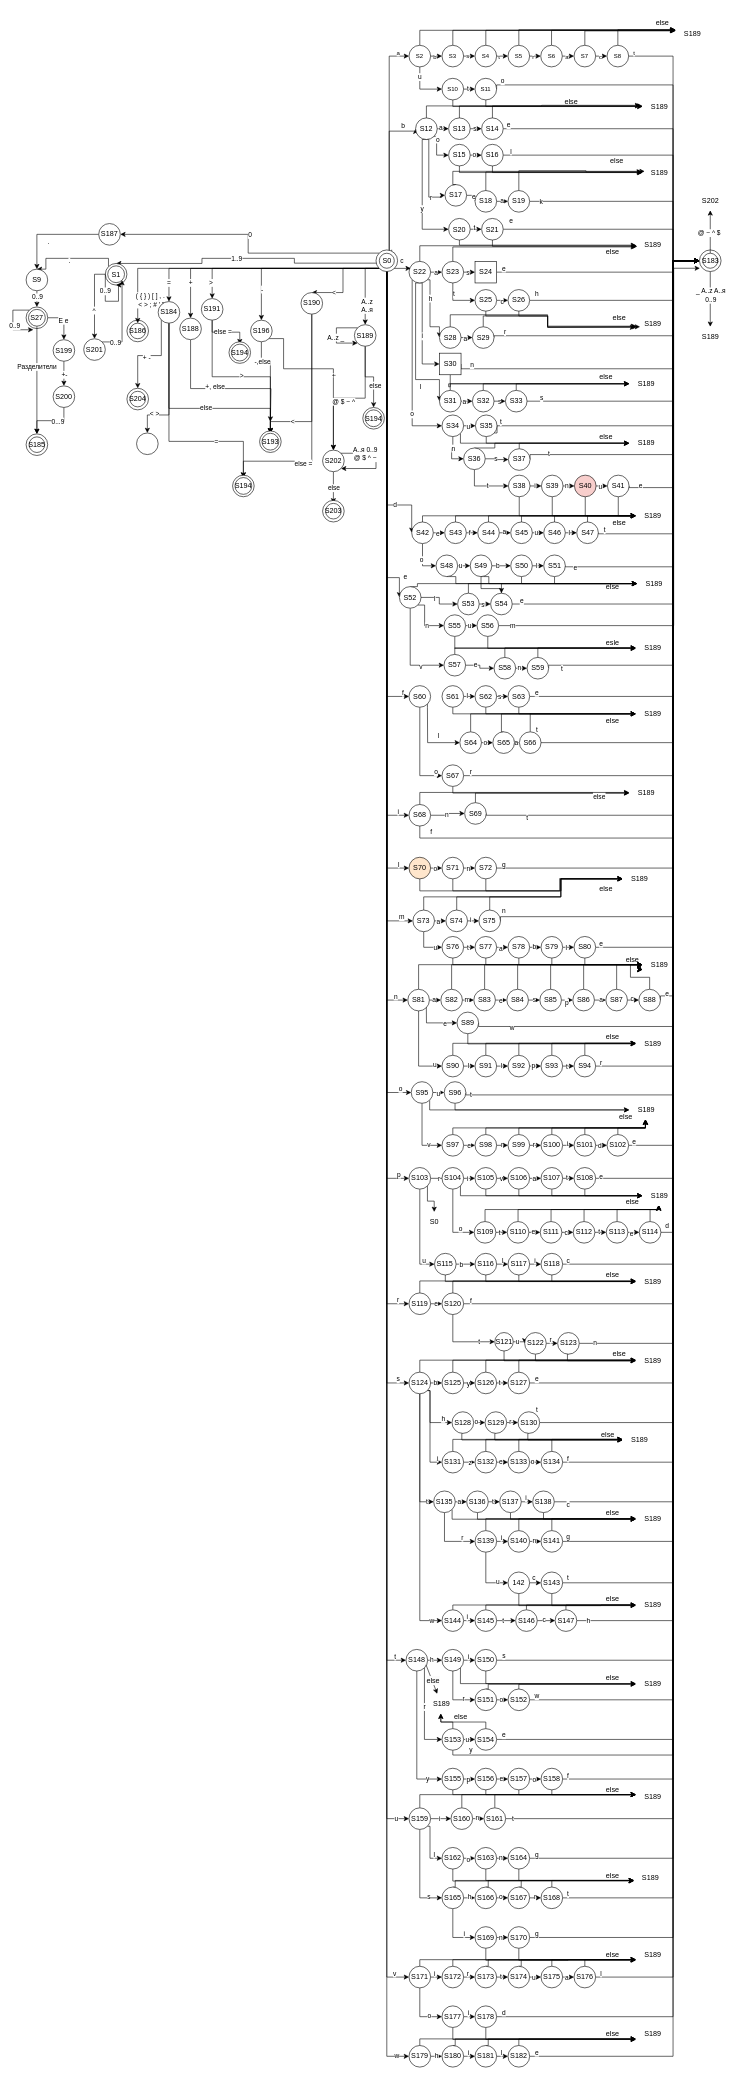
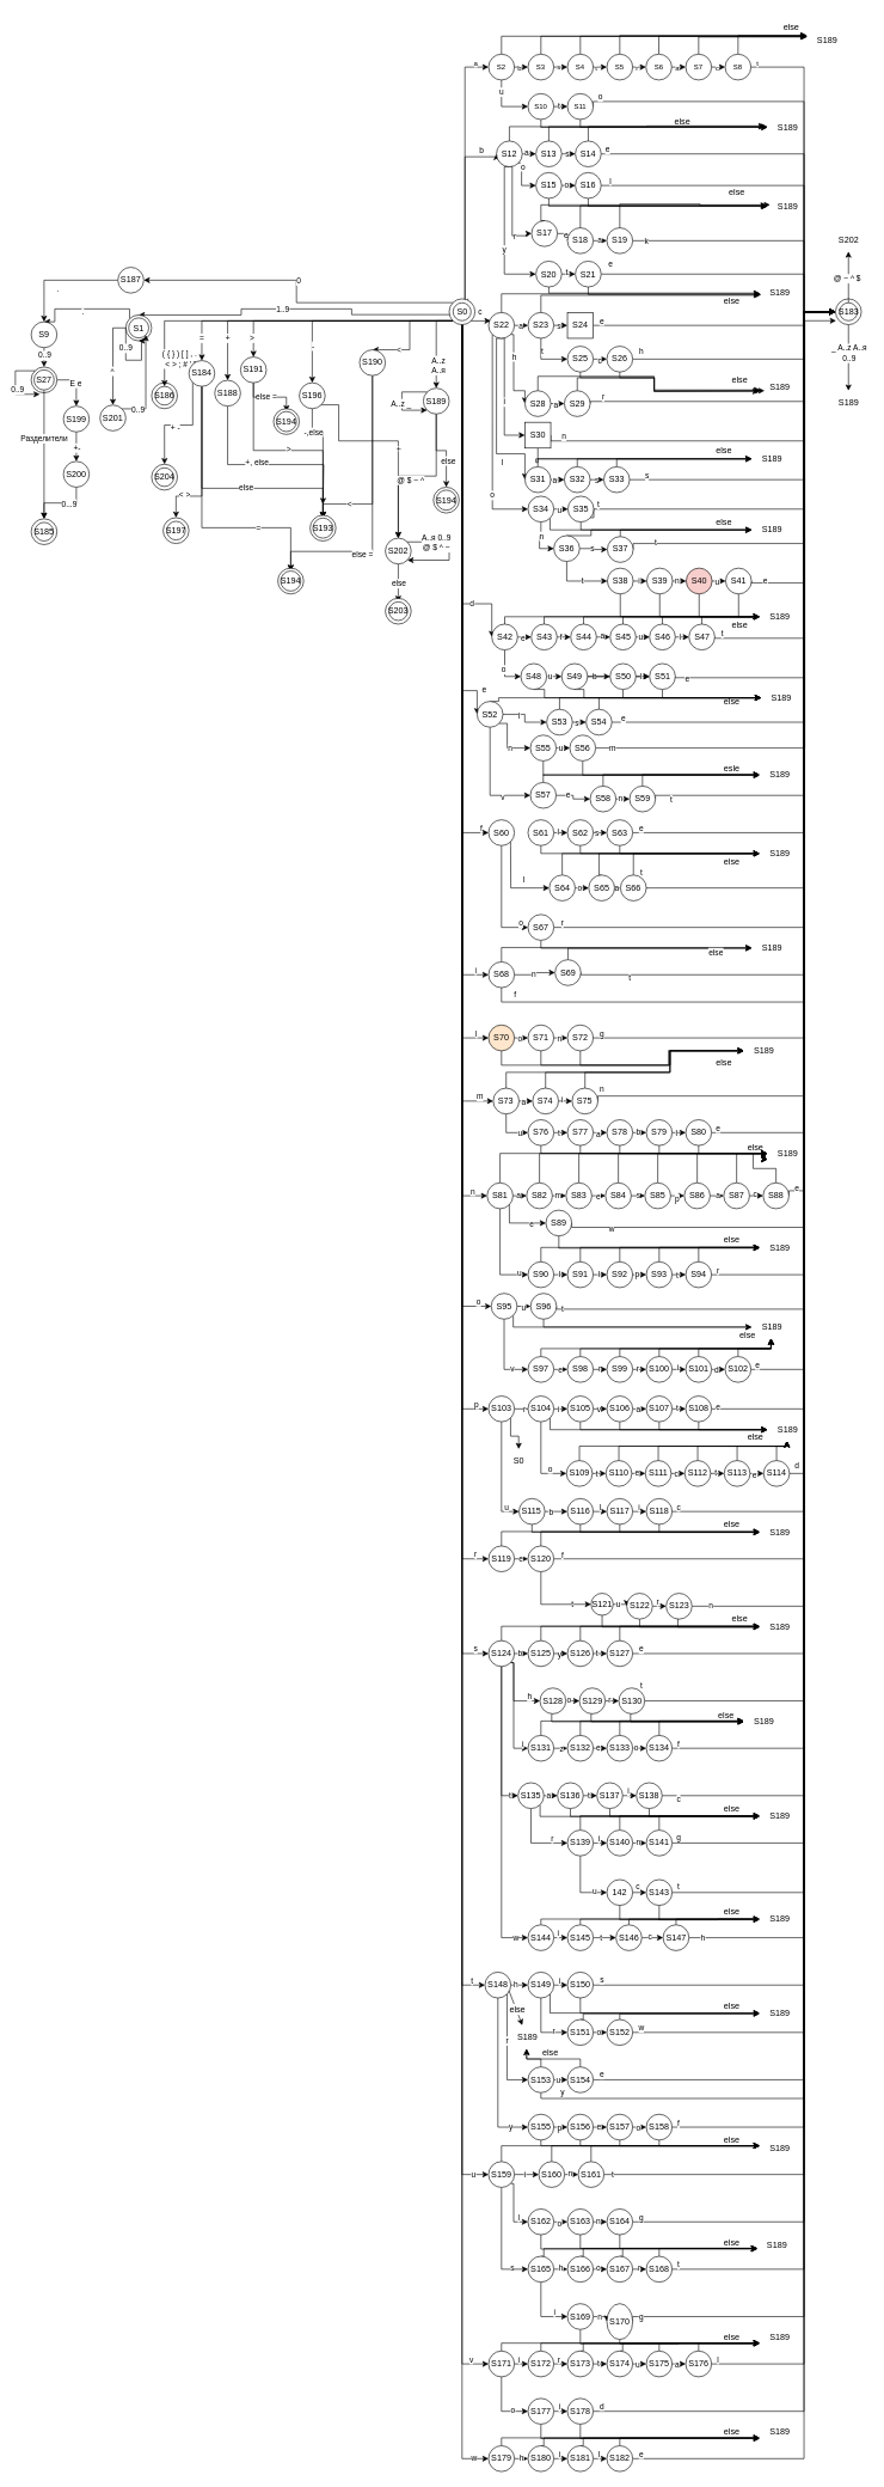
+ <mxCell id="995" value="S197" style="ellipse;whiteSpace=wrap;html=1;aspect=fixed;" vertex="1" parent="1"><mxGeometry x="232" y="726" width="26" height="26" as="geometry" /></mxCell>
- <mxCell id="256" value="" style="edgeStyle=orthogonalEdgeStyle;rounded=0;orthogonalLoop=1;jettySize=auto;html=1;" parent="1" source="257" target="281" edge="1"><mxGeometry relative="1" as="geometry" /></mxCell>
+ <mxCell id="256" value="" style="edgeStyle=orthogonalEdgeStyle;rounded=0;orthogonalLoop=1;jettySize=auto;html=1;" parent="1" source="257" target="265" edge="1"><mxGeometry relative="1" as="geometry" /></mxCell>
- <mxCell id="789" value="S170" style="ellipse;whiteSpace=wrap;html=1;aspect=fixed;" parent="1" vertex="1"><mxGeometry x="846" y="3210" width="36" height="36" as="geometry" /></mxCell>
+ <mxCell id="789" value="S170" style="ellipse;whiteSpace=wrap;html=1;aspect=fixed;" parent="1" vertex="1"><mxGeometry x="846" y="3210" width="36" height="50" as="geometry" /></mxCell>
